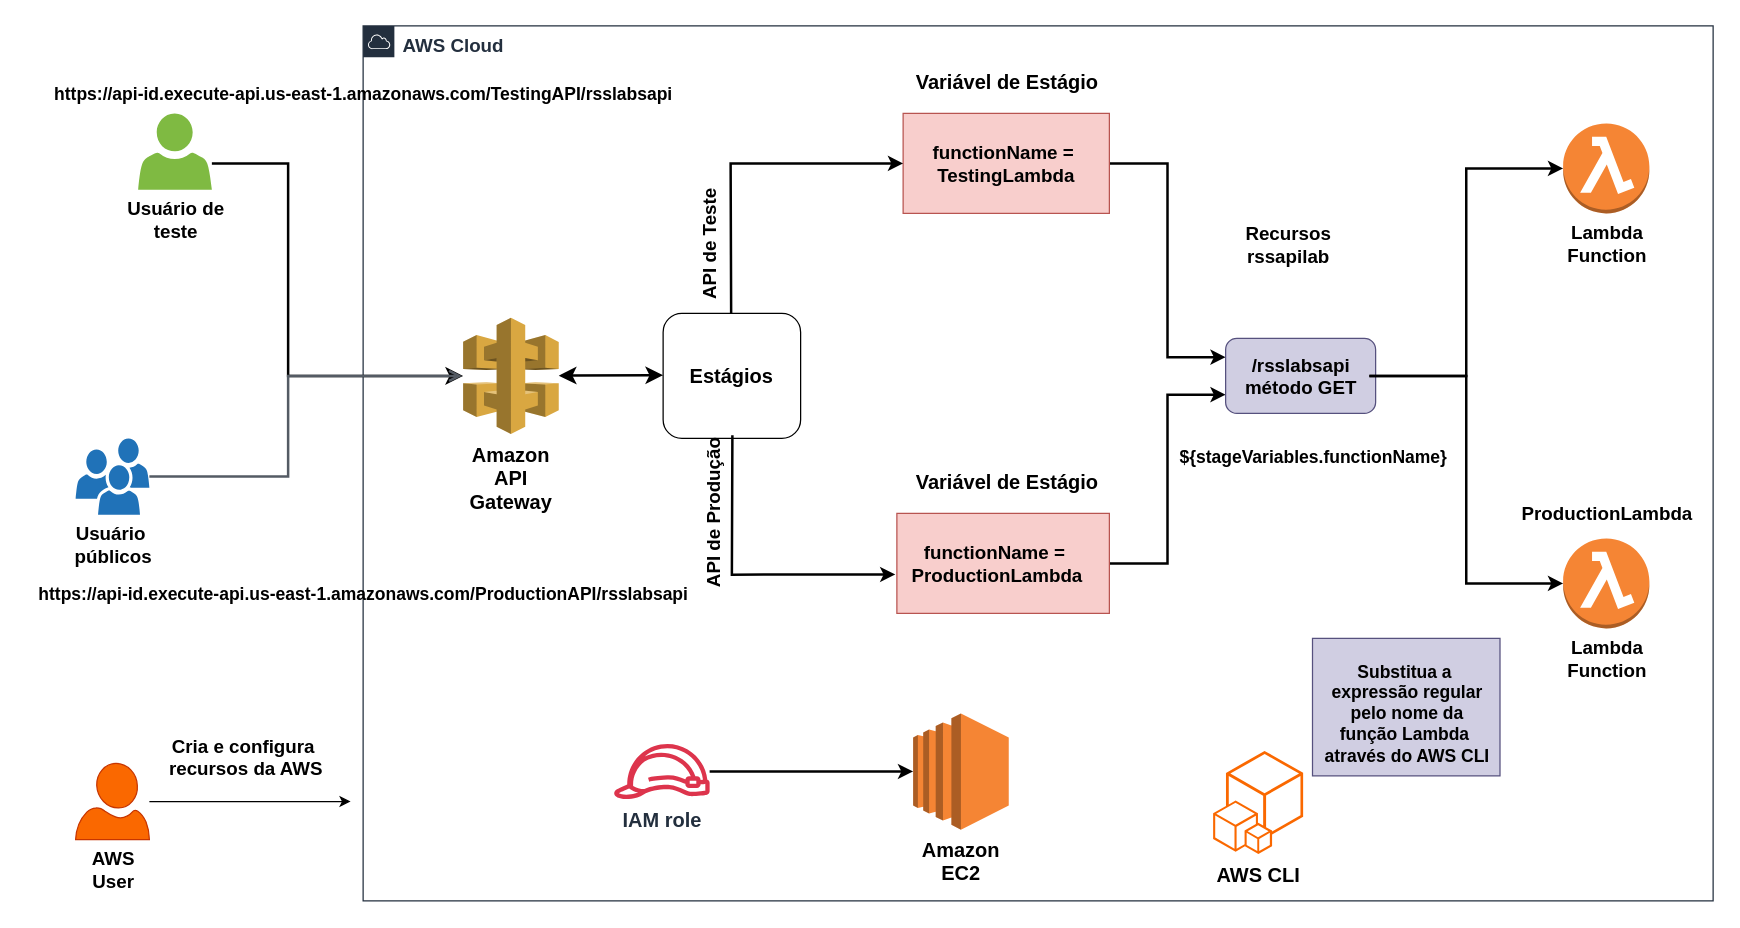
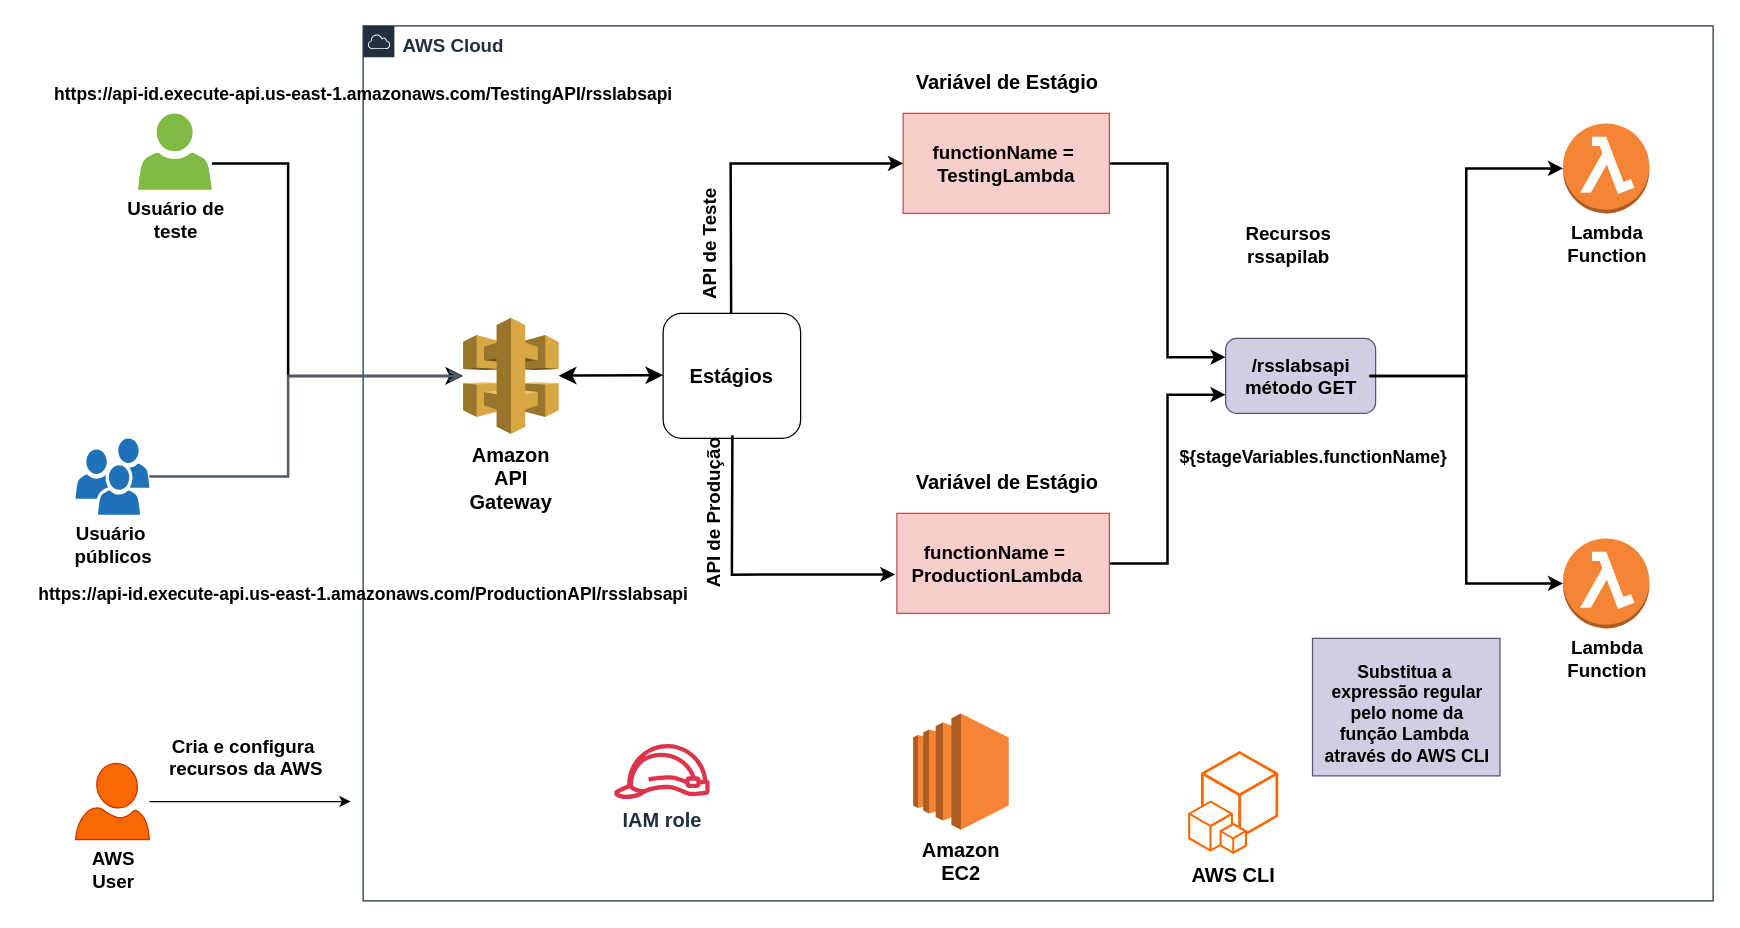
- <mxCell id="24" value="&lt;b&gt;&lt;font style=&quot;font-size: 15px;&quot;&gt;ProductionLambda&lt;/font&gt;&lt;/b&gt;" style="text;html=1;align=center;verticalAlign=middle;resizable=0;points=[];autosize=1;strokeColor=none;fillColor=none;" vertex="1" parent="2"><mxGeometry x="914.5" y="375" width="160" height="30" as="geometry" /></mxCell>
- <mxCell id="27" style="edgeStyle=orthogonalEdgeStyle;rounded=0;orthogonalLoop=1;jettySize=auto;html=1;entryX=0;entryY=0.5;entryDx=0;entryDy=0;entryPerimeter=0;strokeWidth=2;" edge="1" parent="2" source="9" target="10"><mxGeometry relative="1" as="geometry" /></mxCell>
- <mxCell id="13" value="&lt;b&gt;&lt;font style=&quot;font-size: 16px;&quot;&gt;AWS CLI&lt;/font&gt;&lt;/b&gt;" style="outlineConnect=0;dashed=0;verticalLabelPosition=bottom;verticalAlign=top;align=center;html=1;shape=mxgraph.aws3.cli;fillColor=#fa6800;fontColor=#000000;strokeColor=#C73500;" vertex="1" parent="2"><mxGeometry x="680" y="580" width="72" height="82.5" as="geometry" /></mxCell>
+ <mxCell id="13" value="&lt;b&gt;&lt;font style=&quot;font-size: 16px;&quot;&gt;AWS CLI&lt;/font&gt;&lt;/b&gt;" style="outlineConnect=0;dashed=0;verticalLabelPosition=bottom;verticalAlign=top;align=center;html=1;shape=mxgraph.aws3.cli;fillColor=#fa6800;fontColor=#000000;strokeColor=#C73500;" vertex="1" parent="2"><mxGeometry x="660" y="580" width="72" height="82.5" as="geometry" /></mxCell>
